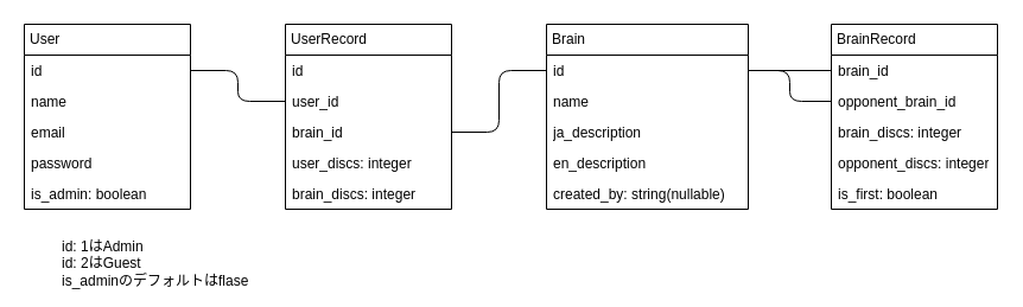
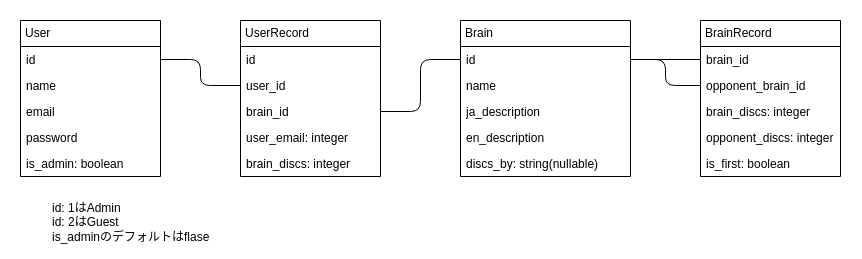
- <mxCell id="12" value="user_discs: integer" style="text;strokeColor=none;fillColor=none;align=left;verticalAlign=top;spacingLeft=4;spacingRight=4;overflow=hidden;rotatable=0;points=[[0,0.5],[1,0.5]];portConstraint=eastwest;whiteSpace=wrap;html=1;fontFamily=Helvetica;fontSize=12;fontColor=default;labelBackgroundColor=default;" parent="8" vertex="1"><mxGeometry y="104" width="140" height="26" as="geometry" /></mxCell>
+ <mxCell id="12" value="user_email: integer" style="text;strokeColor=none;fillColor=none;align=left;verticalAlign=top;spacingLeft=4;spacingRight=4;overflow=hidden;rotatable=0;points=[[0,0.5],[1,0.5]];portConstraint=eastwest;whiteSpace=wrap;html=1;fontFamily=Helvetica;fontSize=12;fontColor=default;labelBackgroundColor=default;" parent="8" vertex="1"><mxGeometry y="104" width="140" height="26" as="geometry" /></mxCell>
- <mxCell id="19" value="created_by: string(nullable)" style="text;strokeColor=none;fillColor=none;align=left;verticalAlign=top;spacingLeft=4;spacingRight=4;overflow=hidden;rotatable=0;points=[[0,0.5],[1,0.5]];portConstraint=eastwest;whiteSpace=wrap;html=1;fontFamily=Helvetica;fontSize=12;fontColor=default;labelBackgroundColor=default;" parent="14" vertex="1"><mxGeometry y="130" width="170" height="26" as="geometry" /></mxCell>
+ <mxCell id="19" value="discs_by: string(nullable)" style="text;strokeColor=none;fillColor=none;align=left;verticalAlign=top;spacingLeft=4;spacingRight=4;overflow=hidden;rotatable=0;points=[[0,0.5],[1,0.5]];portConstraint=eastwest;whiteSpace=wrap;html=1;fontFamily=Helvetica;fontSize=12;fontColor=default;labelBackgroundColor=default;" parent="14" vertex="1"><mxGeometry y="130" width="170" height="26" as="geometry" /></mxCell>
